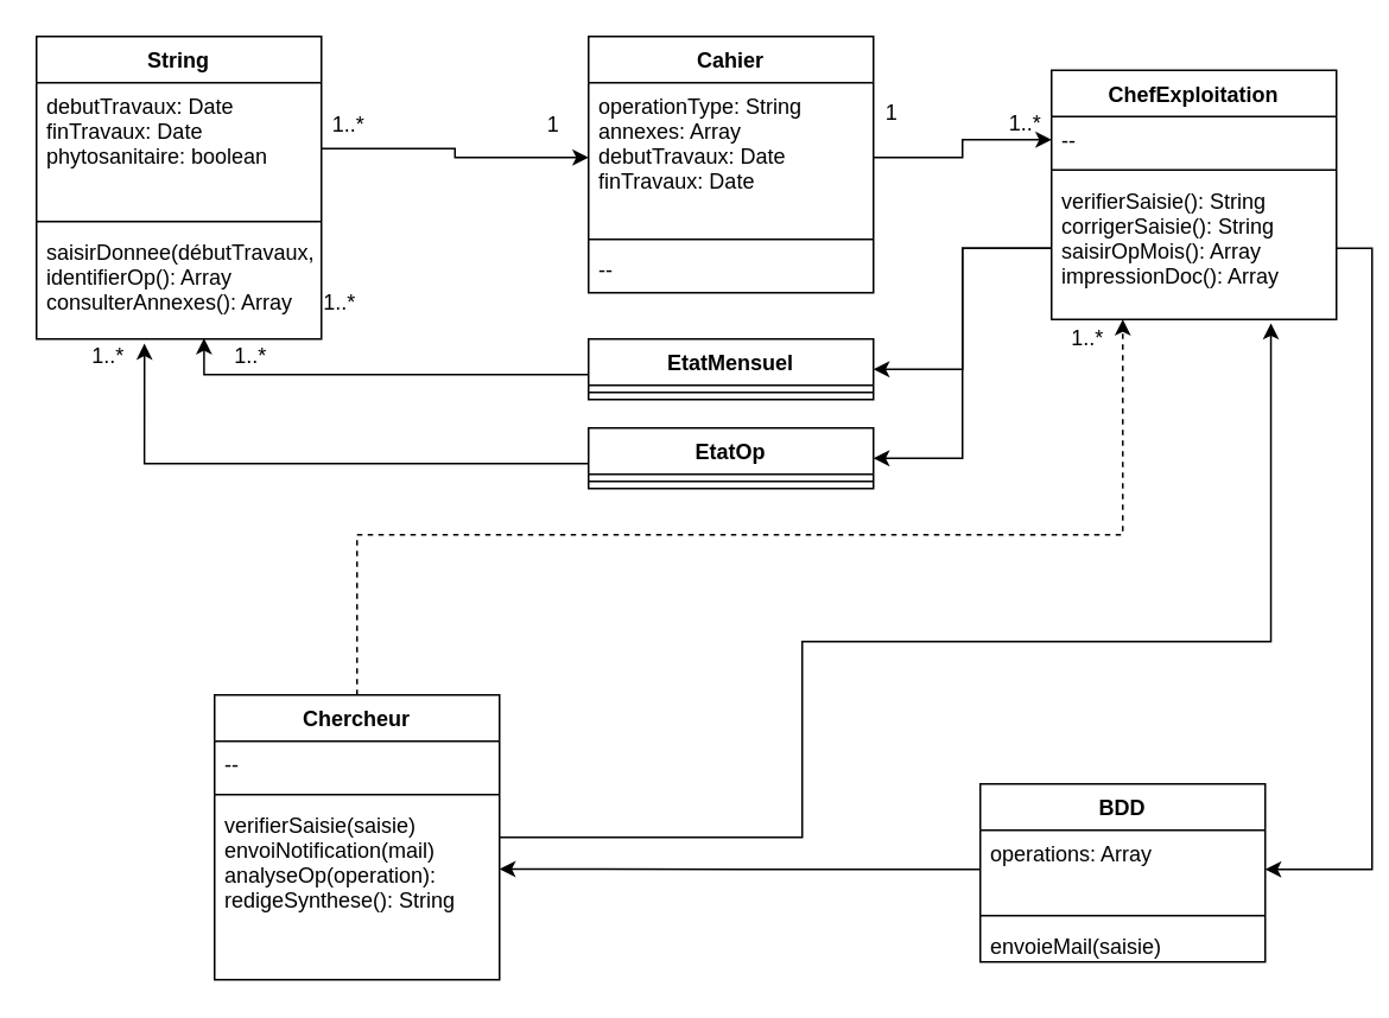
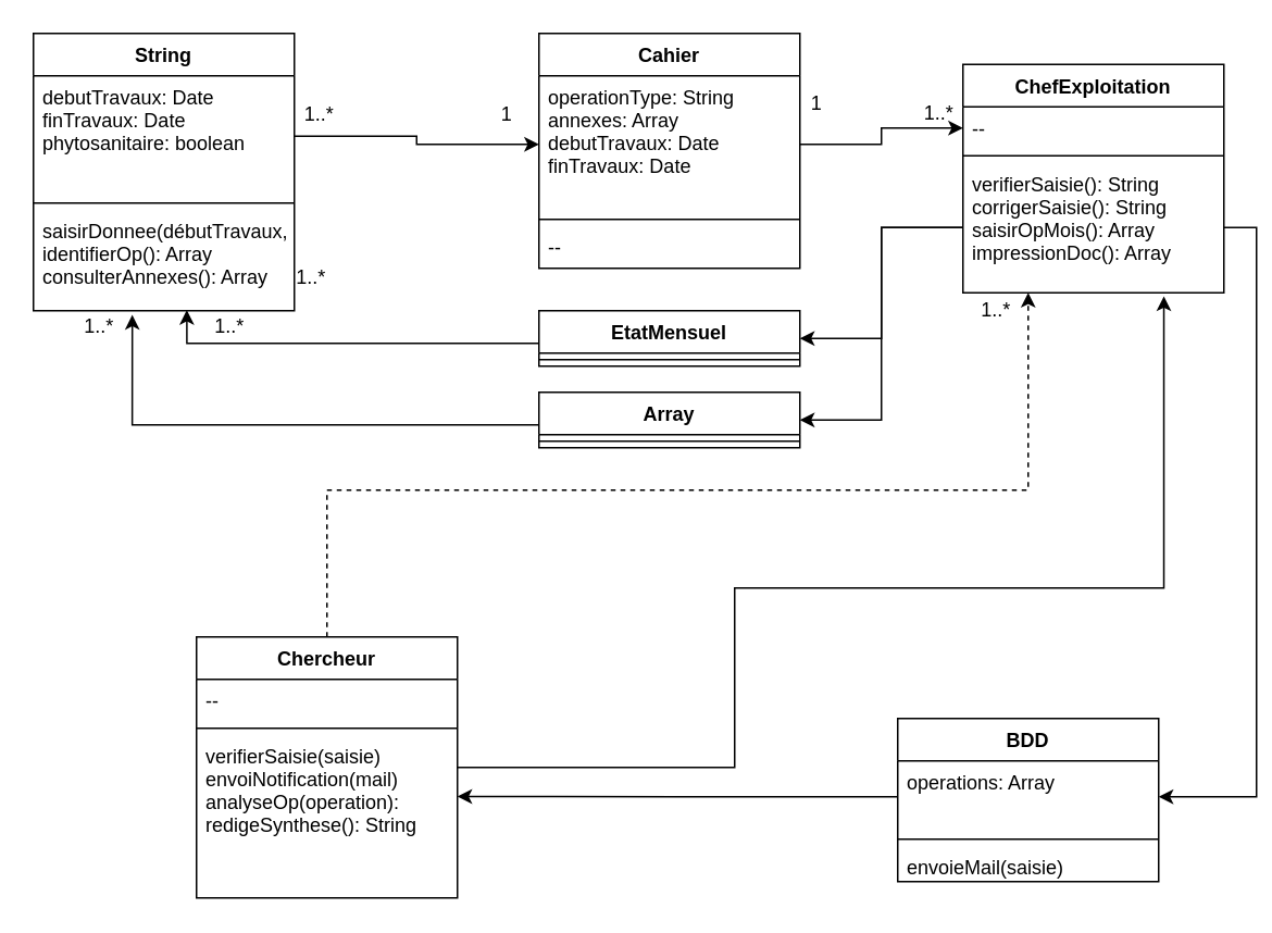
- <mxCell id="35" value="EtatOp" style="swimlane;fontStyle=1;align=center;verticalAlign=top;childLayout=stackLayout;horizontal=1;startSize=26;horizontalStack=0;resizeParent=1;resizeParentMax=0;resizeLast=0;collapsible=1;marginBottom=0;" vertex="1" parent="1"><mxGeometry x="330" y="240" width="160" height="34" as="geometry" /></mxCell>
+ <mxCell id="35" value="Array" style="swimlane;fontStyle=1;align=center;verticalAlign=top;childLayout=stackLayout;horizontal=1;startSize=26;horizontalStack=0;resizeParent=1;resizeParentMax=0;resizeLast=0;collapsible=1;marginBottom=0;" vertex="1" parent="1"><mxGeometry x="330" y="240" width="160" height="34" as="geometry" /></mxCell>
